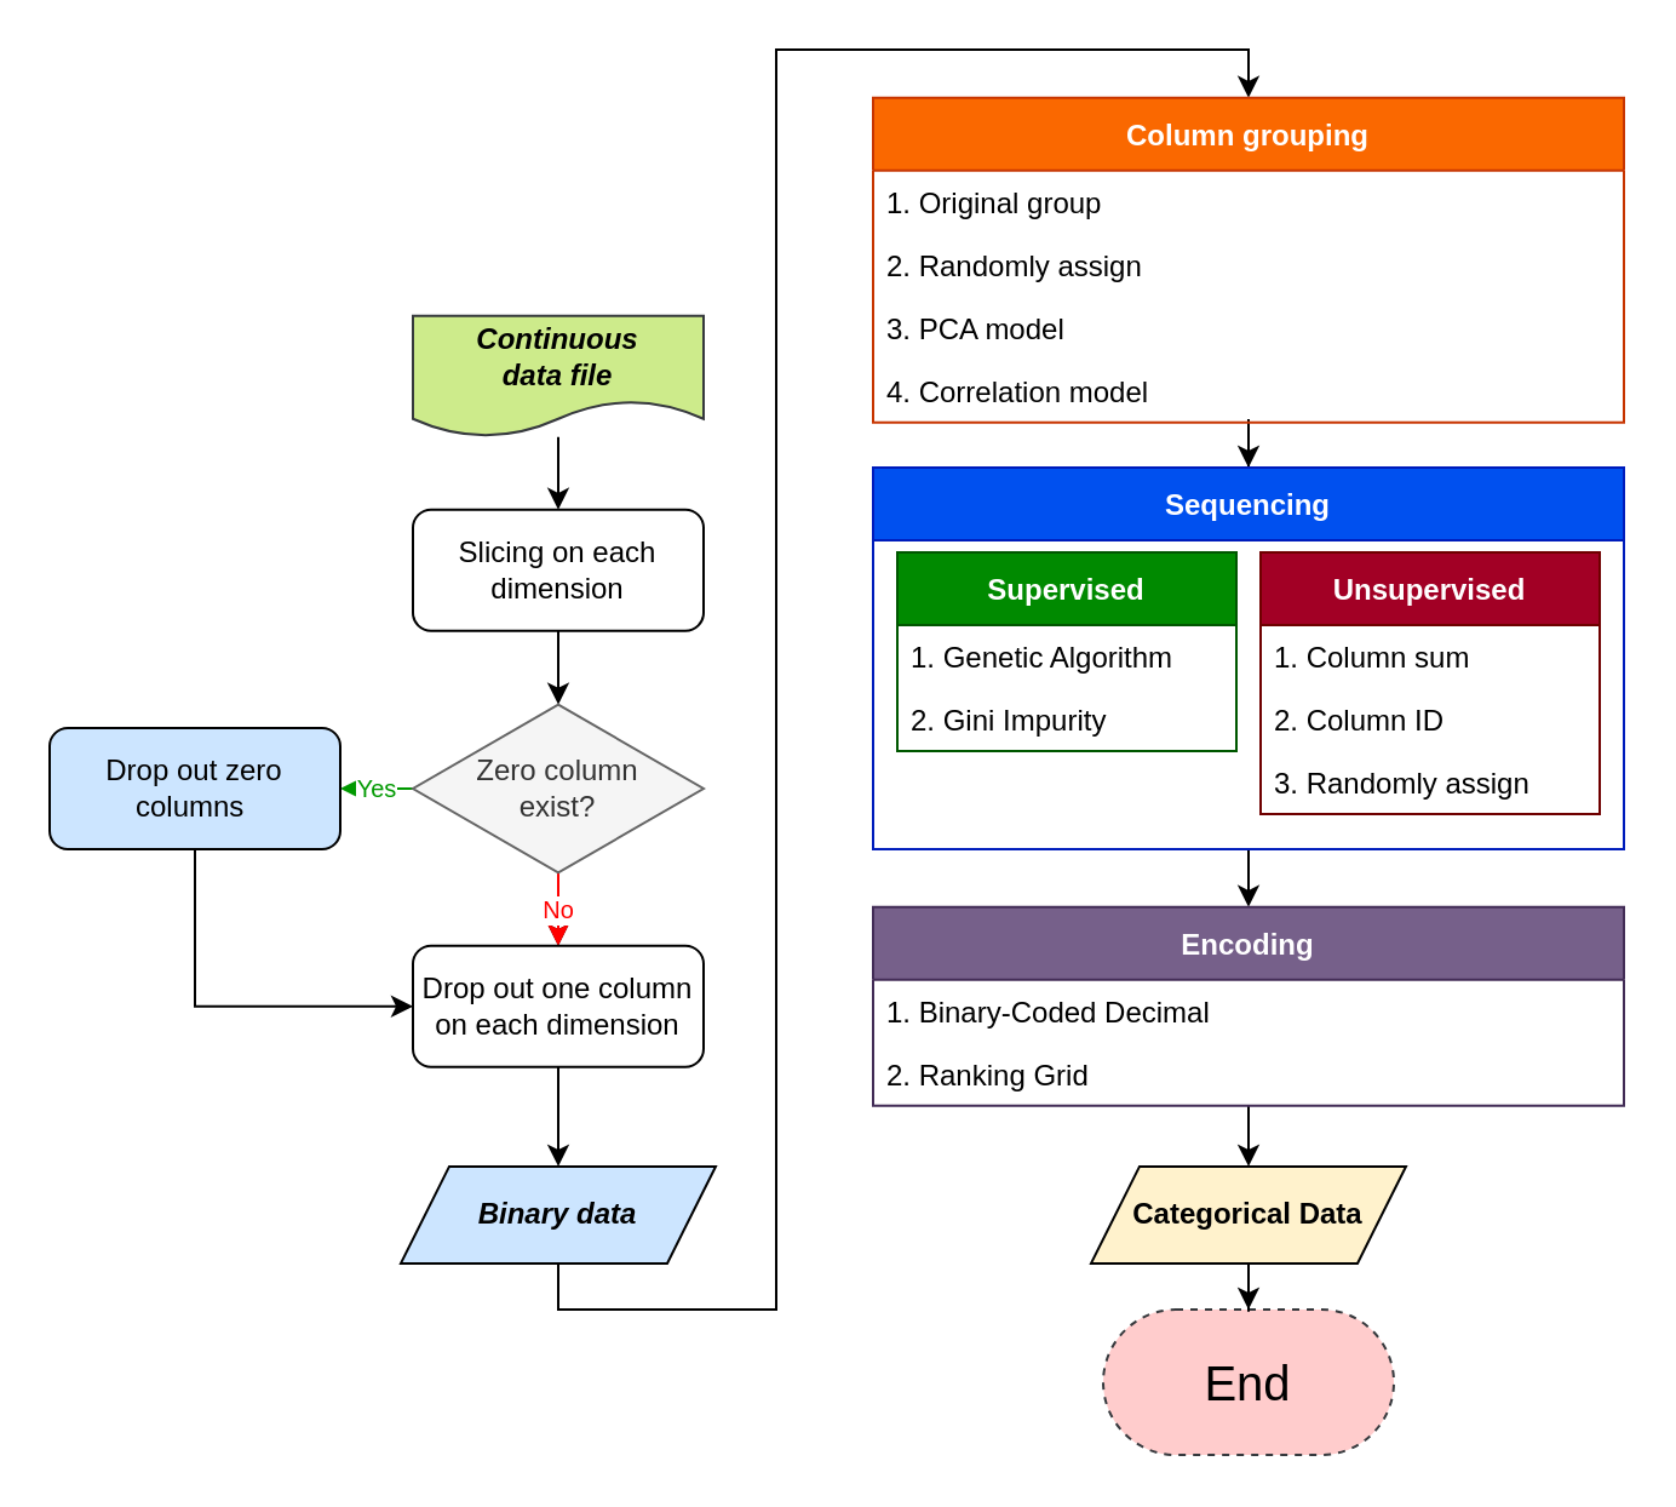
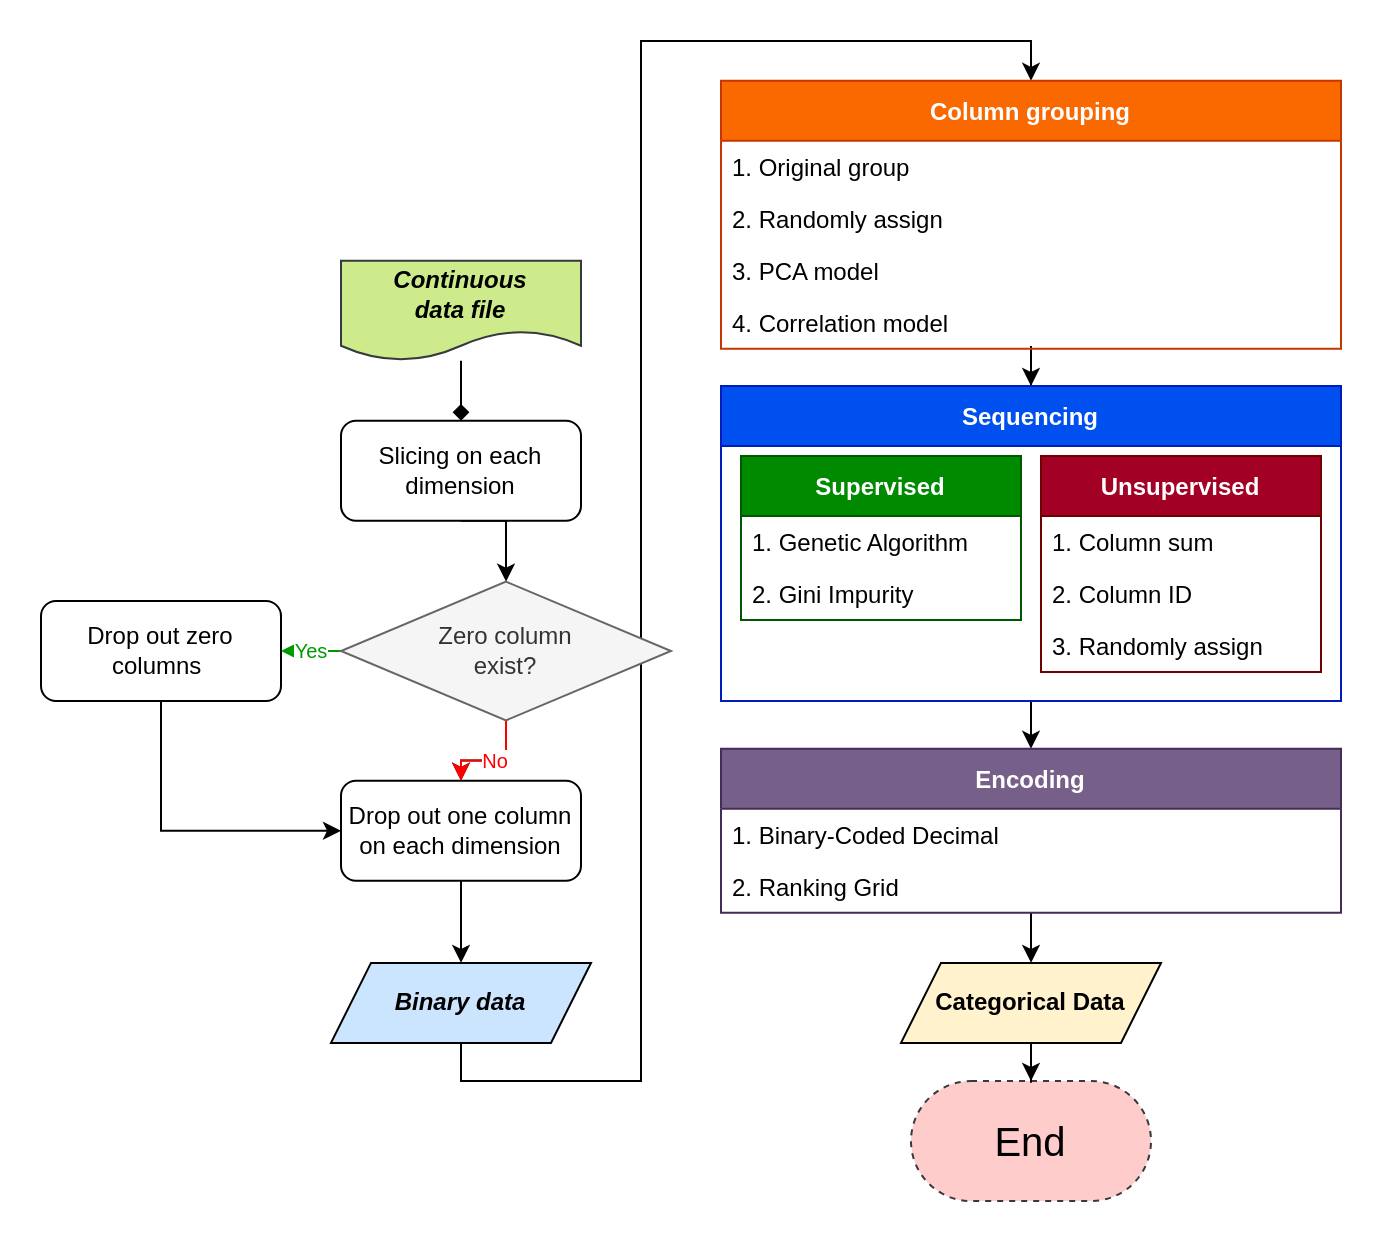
- <mxCell id="3" style="edgeStyle=orthogonalEdgeStyle;rounded=0;orthogonalLoop=1;jettySize=auto;html=1;" parent="1" source="4" target="7" edge="1"><mxGeometry relative="1" as="geometry" /></mxCell>
+ <mxCell id="3" style="edgeStyle=orthogonalEdgeStyle;rounded=0;orthogonalLoop=1;jettySize=auto;html=1;endArrow=diamond;" parent="1" source="4" target="7" edge="1"><mxGeometry relative="1" as="geometry" /></mxCell>
- <mxCell id="15" value="Drop out zero columns&amp;nbsp;" style="rounded=1;whiteSpace=wrap;html=1;fontSize=12;glass=0;strokeWidth=1;shadow=0;fillColor=#cce5ff;" parent="1" vertex="1"><mxGeometry x="20" y="300" width="120" height="50" as="geometry" /></mxCell>
+ <mxCell id="15" value="Drop out zero columns&amp;nbsp;" style="rounded=1;whiteSpace=wrap;html=1;fontSize=12;glass=0;strokeWidth=1;shadow=0;" parent="1" vertex="1"><mxGeometry x="20" y="300" width="120" height="50" as="geometry" /></mxCell>
- <mxCell id="24" value="Zero column &lt;br&gt;exist?" style="rhombus;whiteSpace=wrap;html=1;fillColor=#f5f5f5;strokeColor=#666666;fontColor=#333333;" parent="1" vertex="1"><mxGeometry x="170" y="290.32" width="120" height="69.37" as="geometry" /></mxCell>
+ <mxCell id="24" value="Zero column &lt;br&gt;exist?" style="rhombus;whiteSpace=wrap;html=1;fillColor=#f5f5f5;strokeColor=#666666;fontColor=#333333;" parent="1" vertex="1"><mxGeometry x="170" y="290.32" width="165" height="69.37" as="geometry" /></mxCell>
